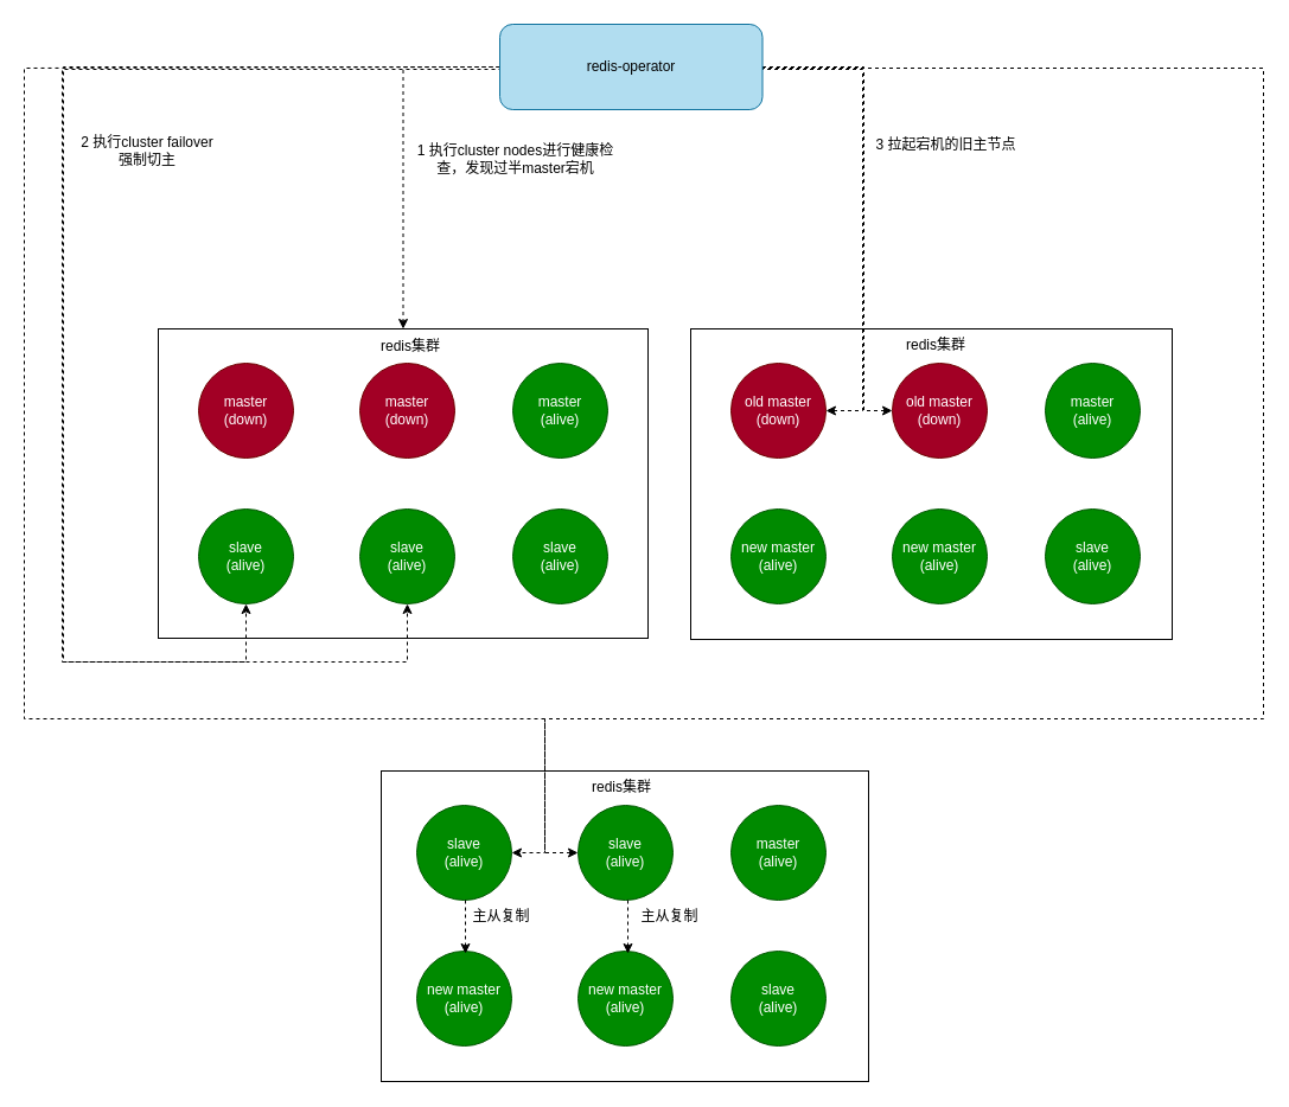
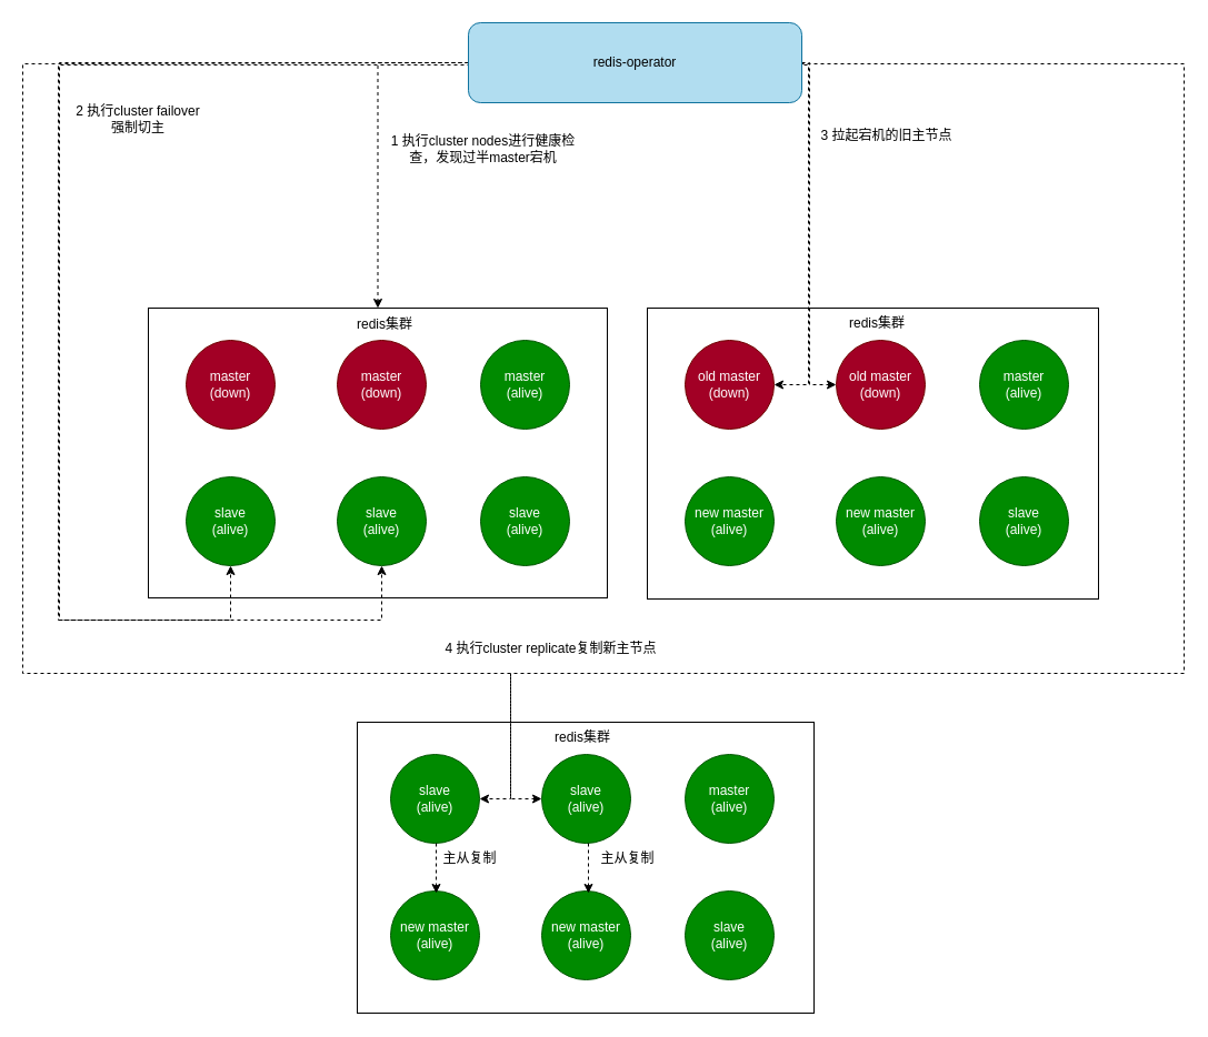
- <mxCell id="37" value="redis-operator" style="rounded=1;whiteSpace=wrap;html=1;fillColor=#b1ddf0;strokeColor=#10739e;" parent="1" vertex="1"><mxGeometry x="421" y="20" width="221.5" height="72" as="geometry" /></mxCell>
+ <mxCell id="37" value="redis-operator" style="rounded=1;whiteSpace=wrap;html=1;fillColor=#b1ddf0;strokeColor=#10739e;" parent="1" vertex="1"><mxGeometry x="421" y="20" width="300" height="72" as="geometry" /></mxCell>
- <mxCell id="38" value="2 执行cluster failover&lt;br&gt;强制切主" style="text;html=1;strokeColor=none;fillColor=none;align=center;verticalAlign=middle;whiteSpace=wrap;rounded=0;" parent="1" vertex="1"><mxGeometry x="58" y="107" width="131.5" height="40" as="geometry" /></mxCell>
+ <mxCell id="38" value="2 执行cluster failover&lt;br&gt;强制切主" style="text;html=1;strokeColor=none;fillColor=none;align=center;verticalAlign=middle;whiteSpace=wrap;rounded=0;" parent="1" vertex="1"><mxGeometry x="58" y="87" width="131.5" height="40" as="geometry" /></mxCell>
+ <mxCell id="29" value="4 执行cluster replicate复制新主节点" style="text;html=1;strokeColor=none;fillColor=none;align=center;verticalAlign=middle;whiteSpace=wrap;rounded=0;" parent="1" vertex="1"><mxGeometry x="389" y="569" width="213" height="30" as="geometry" /></mxCell>
